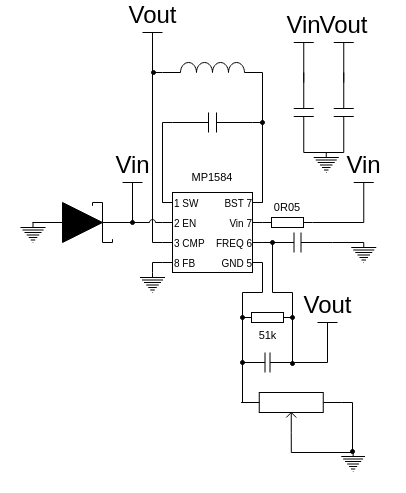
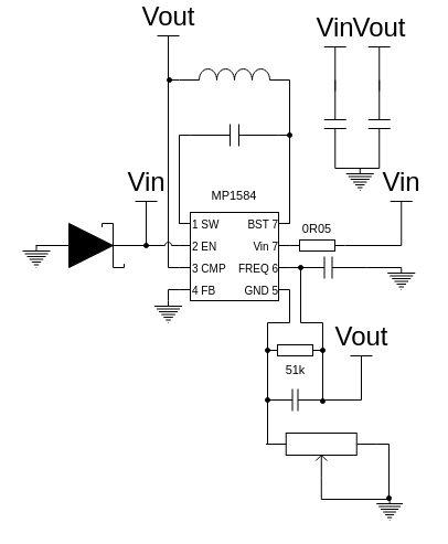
- <mxCell id="14" value="8 FB" style="text;html=1;align=left;verticalAlign=middle;rounded=0;fontSize=10;labelPosition=right;verticalLabelPosition=middle;container=0;" parent="1" vertex="1"><mxGeometry x="172" y="250" as="geometry" /></mxCell>
+ <mxCell id="14" value="4 FB" style="text;html=1;align=left;verticalAlign=middle;rounded=0;fontSize=10;labelPosition=right;verticalLabelPosition=middle;container=0;" parent="1" vertex="1"><mxGeometry x="172" y="250" as="geometry" /></mxCell>
